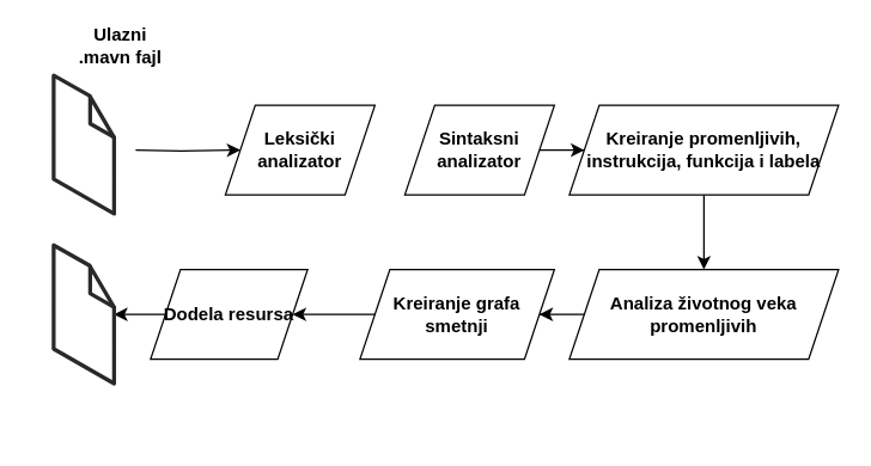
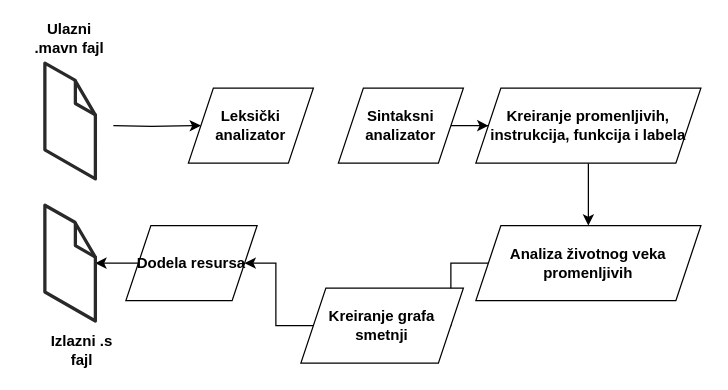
- <mxCell id="6" value="Ulazni .mavn fajl" style="text;html=1;strokeColor=none;fillColor=none;align=center;verticalAlign=middle;whiteSpace=wrap;rounded=0;fontStyle=1" parent="1" vertex="1"><mxGeometry x="45.4" y="20" width="70" height="20" as="geometry" /></mxCell>
+ <mxCell id="6" value="Ulazni .mavn fajl" style="text;html=1;strokeColor=none;fillColor=none;align=center;verticalAlign=middle;whiteSpace=wrap;rounded=0;fontStyle=1" parent="1" vertex="1"><mxGeometry x="20.4" y="20" width="70" height="20" as="geometry" /></mxCell>
- <mxCell id="12" value="Kreiranje grafa smetnji" style="shape=parallelogram;perimeter=parallelogramPerimeter;whiteSpace=wrap;html=1;fixedSize=1;fontStyle=1" parent="1" vertex="1"><mxGeometry x="240" y="180" width="130" height="60" as="geometry" /></mxCell>
+ <mxCell id="12" value="Kreiranje grafa smetnji" style="shape=parallelogram;perimeter=parallelogramPerimeter;whiteSpace=wrap;html=1;fixedSize=1;fontStyle=1" parent="1" vertex="1"><mxGeometry x="240" y="230" width="130" height="60" as="geometry" /></mxCell>
+ <mxCell id="17" value="Izlazni .s fajl" style="text;html=1;strokeColor=none;fillColor=none;align=center;verticalAlign=middle;whiteSpace=wrap;rounded=0;fontStyle=1" parent="1" vertex="1"><mxGeometry x="30" y="270" width="70" height="20" as="geometry" /></mxCell>
